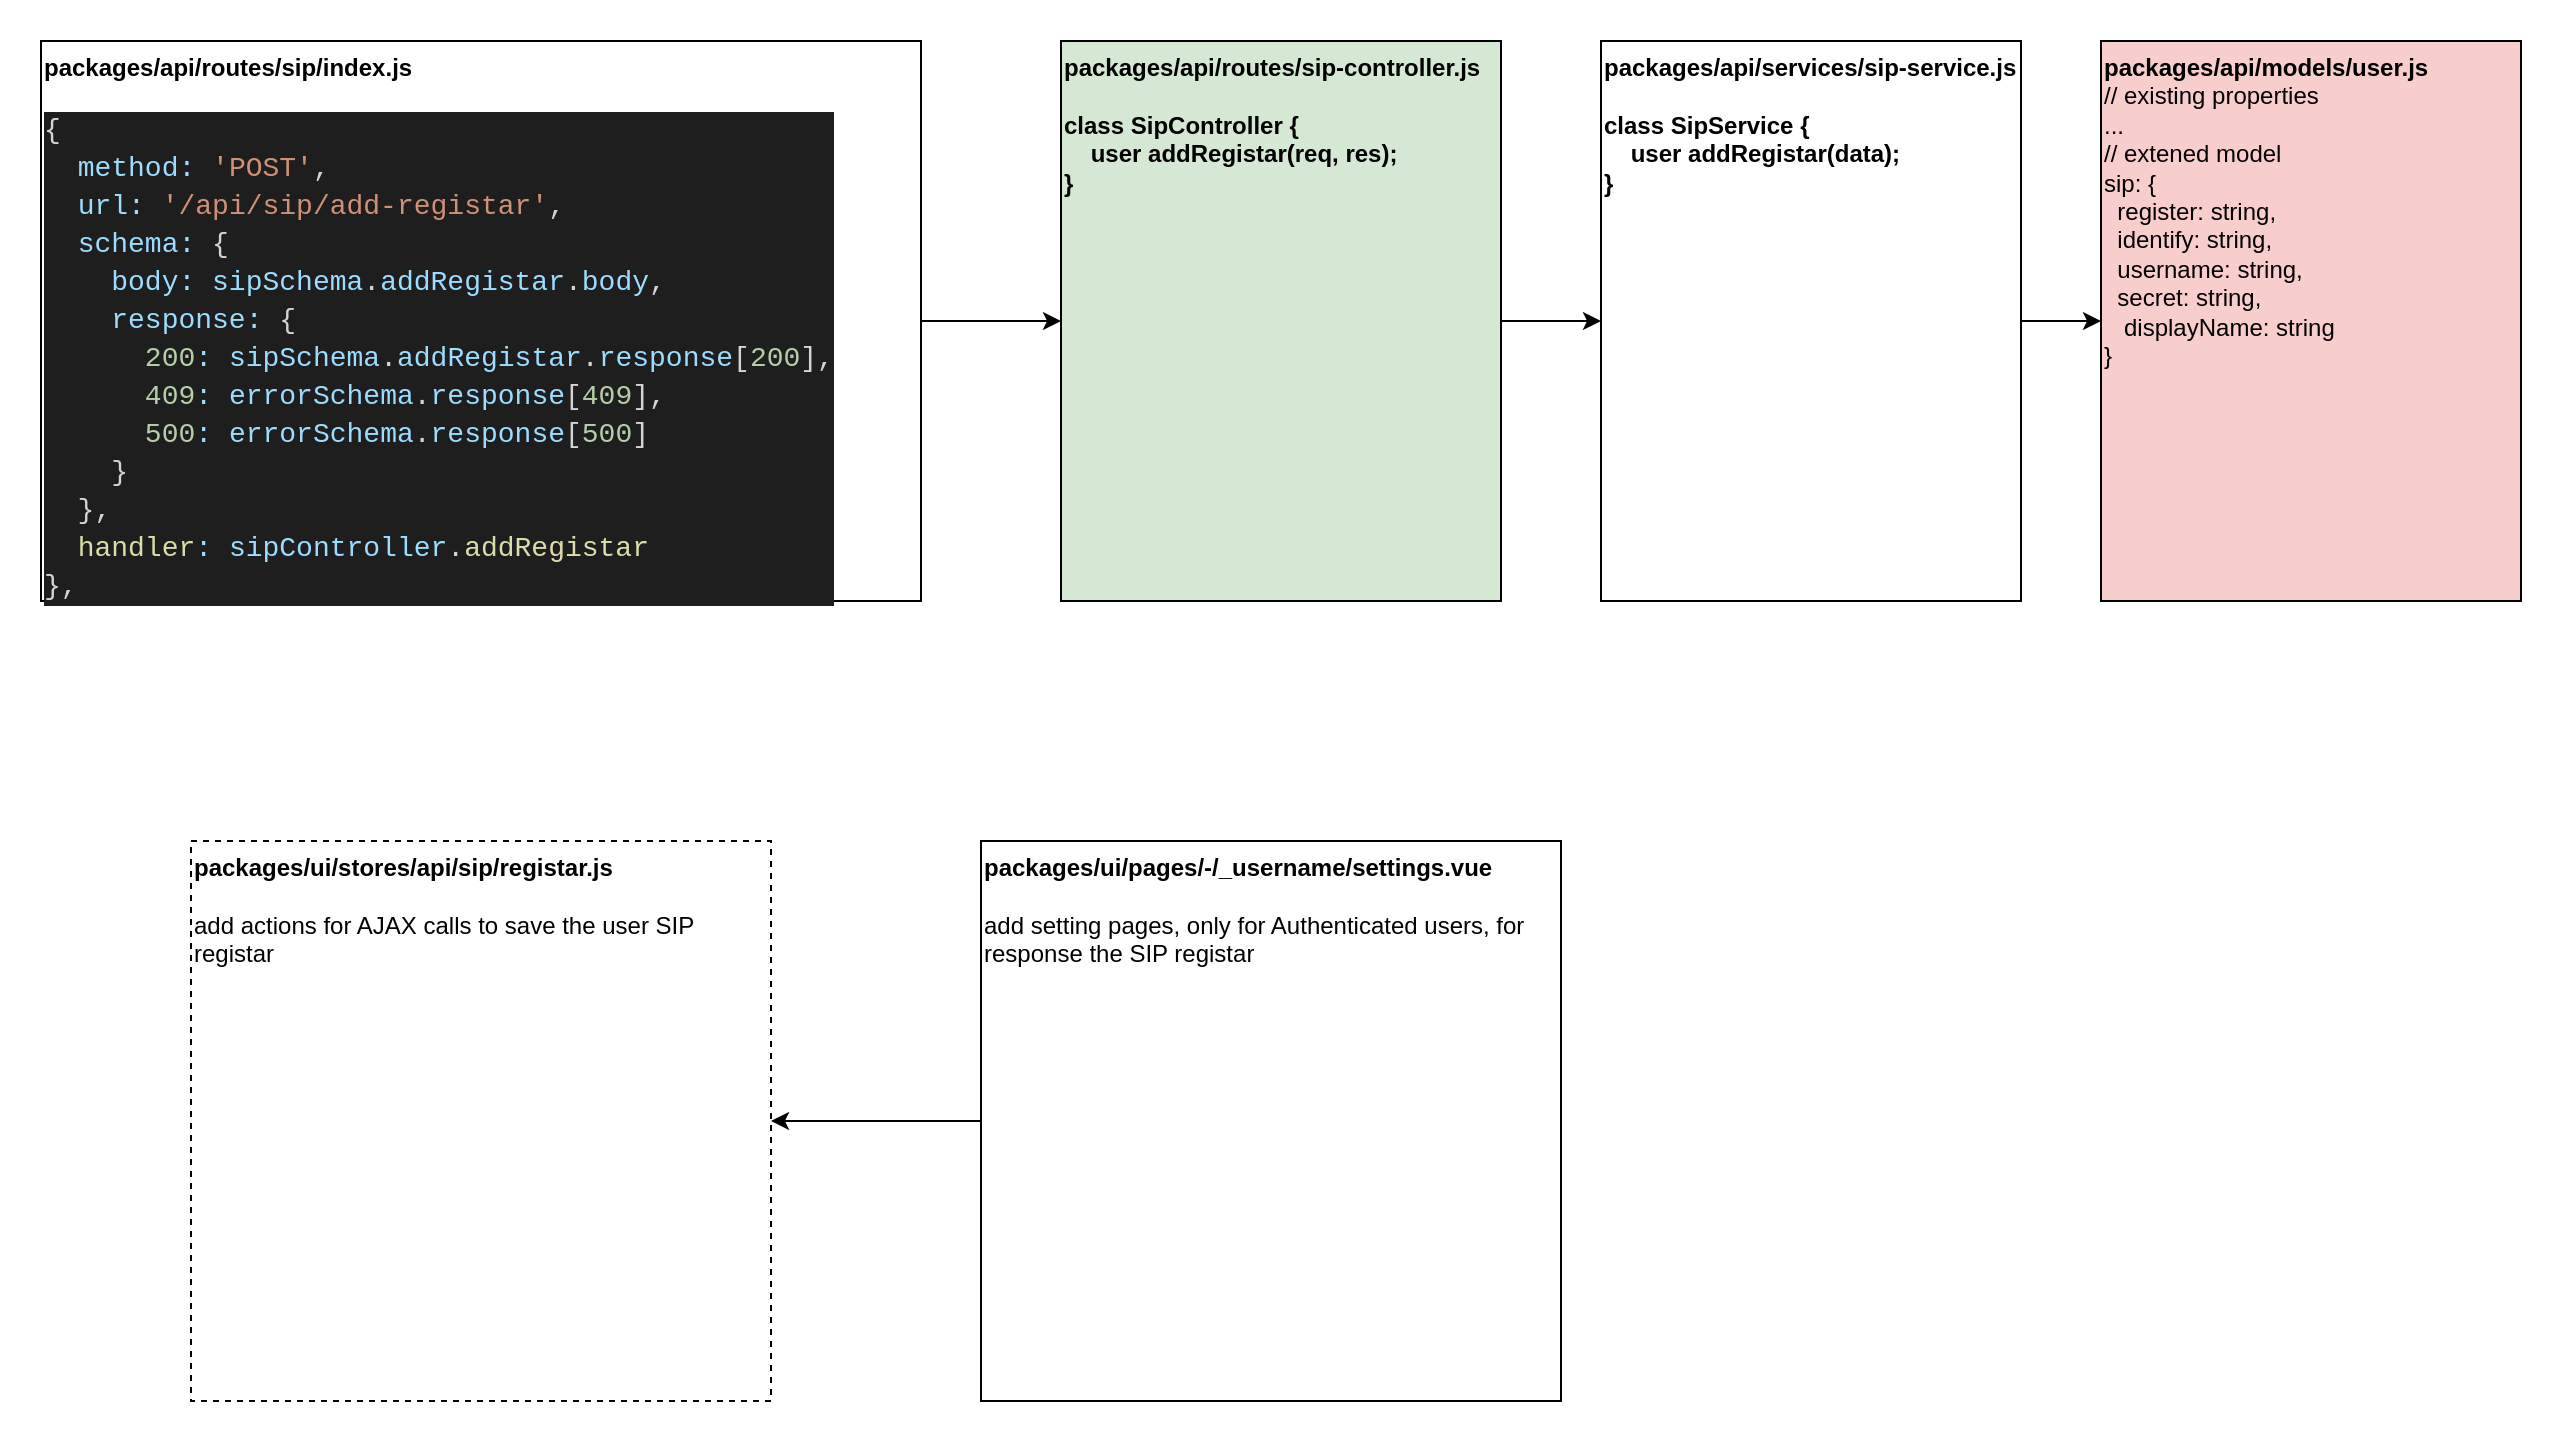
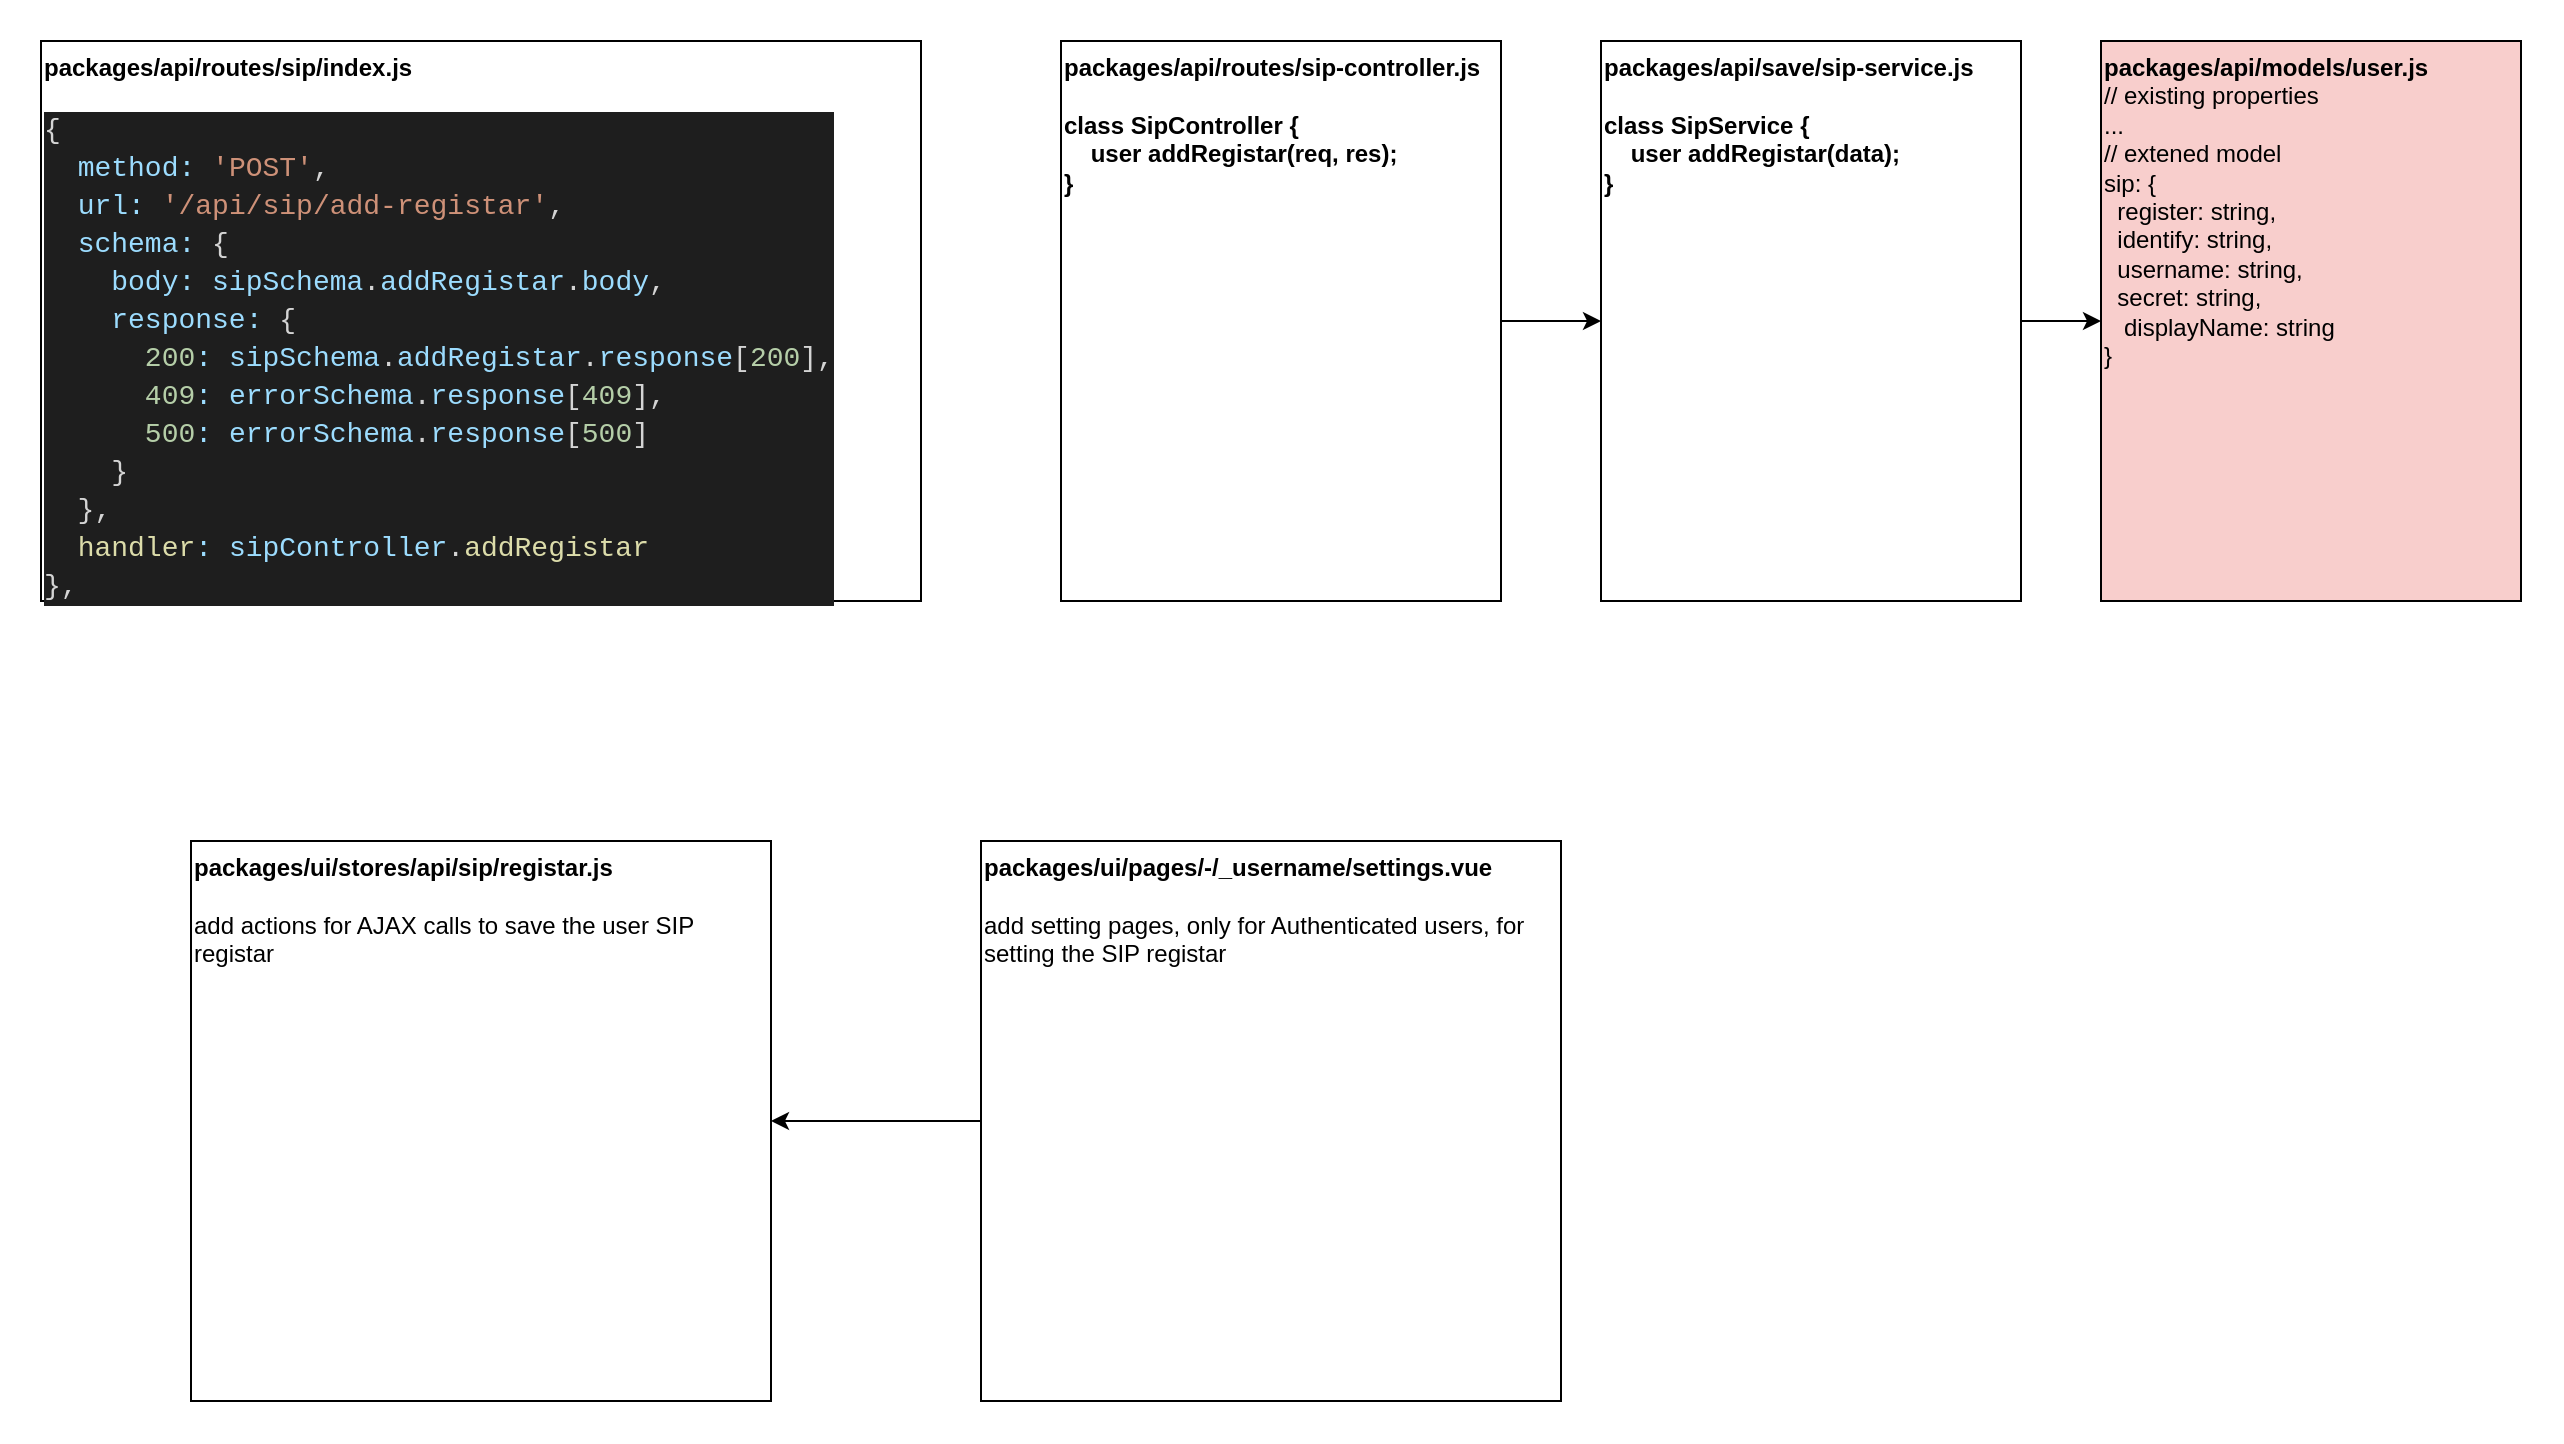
- <mxCell id="4" value="&lt;b&gt;packages/api/services/sip-service.js&lt;br&gt;&lt;br&gt;class SipService {&lt;br&gt;&amp;nbsp; &amp;nbsp; user addRegistar(data);&lt;br&gt;}&lt;br&gt;&lt;/b&gt;" style="rounded=0;whiteSpace=wrap;html=1;align=left;verticalAlign=top;" vertex="1" parent="1"><mxGeometry x="800" y="20" width="210" height="280" as="geometry" /></mxCell>
+ <mxCell id="4" value="&lt;b&gt;packages/api/save/sip-service.js&lt;br&gt;&lt;br&gt;class SipService {&lt;br&gt;&amp;nbsp; &amp;nbsp; user addRegistar(data);&lt;br&gt;}&lt;br&gt;&lt;/b&gt;" style="rounded=0;whiteSpace=wrap;html=1;align=left;verticalAlign=top;" vertex="1" parent="1"><mxGeometry x="800" y="20" width="210" height="280" as="geometry" /></mxCell>
- <mxCell id="5" style="edgeStyle=orthogonalEdgeStyle;rounded=0;orthogonalLoop=1;jettySize=auto;html=1;" edge="1" parent="1" source="6" target="8"><mxGeometry relative="1" as="geometry" /></mxCell>
- <mxCell id="8" value="&lt;b&gt;packages/api/routes/sip-controller.js&lt;br&gt;&lt;br&gt;class SipController {&lt;br&gt;&amp;nbsp; &amp;nbsp; user addRegistar(req, res);&lt;br&gt;}&lt;br&gt;&lt;/b&gt;" style="rounded=0;whiteSpace=wrap;html=1;align=left;verticalAlign=top;fillColor=#d5e8d4;" vertex="1" parent="1"><mxGeometry x="530" y="20" width="220" height="280" as="geometry" /></mxCell>
+ <mxCell id="8" value="&lt;b&gt;packages/api/routes/sip-controller.js&lt;br&gt;&lt;br&gt;class SipController {&lt;br&gt;&amp;nbsp; &amp;nbsp; user addRegistar(req, res);&lt;br&gt;}&lt;br&gt;&lt;/b&gt;" style="rounded=0;whiteSpace=wrap;html=1;align=left;verticalAlign=top;" vertex="1" parent="1"><mxGeometry x="530" y="20" width="220" height="280" as="geometry" /></mxCell>
- <mxCell id="10" value="&lt;b&gt;packages/ui/pages/-/_username/settings.vue&lt;/b&gt;&lt;br&gt;&lt;br&gt;add setting pages, only for Authenticated users, for response the SIP registar" style="rounded=0;whiteSpace=wrap;html=1;align=left;verticalAlign=top;" vertex="1" parent="1"><mxGeometry x="490" y="420" width="290" height="280" as="geometry" /></mxCell>
+ <mxCell id="10" value="&lt;b&gt;packages/ui/pages/-/_username/settings.vue&lt;/b&gt;&lt;br&gt;&lt;br&gt;add setting pages, only for Authenticated users, for setting the SIP registar" style="rounded=0;whiteSpace=wrap;html=1;align=left;verticalAlign=top;" vertex="1" parent="1"><mxGeometry x="490" y="420" width="290" height="280" as="geometry" /></mxCell>
- <mxCell id="11" value="&lt;b&gt;packages/ui/stores/api/sip/registar.js&lt;/b&gt;&lt;br&gt;&lt;br&gt;add actions for AJAX calls to save the user SIP registar" style="rounded=0;whiteSpace=wrap;html=1;align=left;verticalAlign=top;dashed=1;" vertex="1" parent="1"><mxGeometry x="95" y="420" width="290" height="280" as="geometry" /></mxCell>
+ <mxCell id="11" value="&lt;b&gt;packages/ui/stores/api/sip/registar.js&lt;/b&gt;&lt;br&gt;&lt;br&gt;add actions for AJAX calls to save the user SIP registar" style="rounded=0;whiteSpace=wrap;html=1;align=left;verticalAlign=top;" vertex="1" parent="1"><mxGeometry x="95" y="420" width="290" height="280" as="geometry" /></mxCell>
